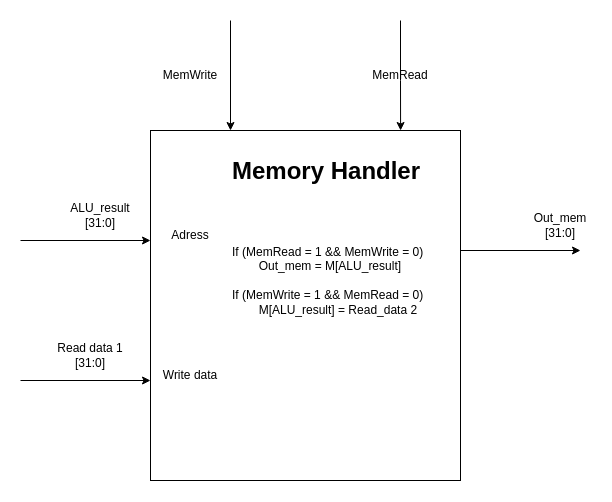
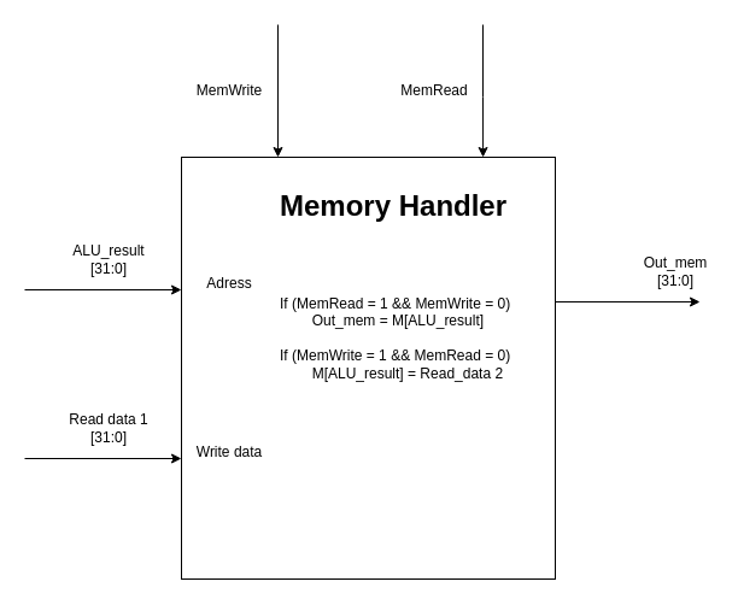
- <mxCell id="12" value="MemRead" style="text;html=1;align=center;verticalAlign=middle;whiteSpace=wrap;rounded=0;" parent="1" vertex="1"><mxGeometry x="370" y="60" width="60" height="30" as="geometry" /></mxCell>
+ <mxCell id="12" value="MemRead" style="text;html=1;align=center;verticalAlign=middle;whiteSpace=wrap;rounded=0;" parent="1" vertex="1"><mxGeometry x="330" y="60" width="60" height="30" as="geometry" /></mxCell>
- <mxCell id="6" value="ALU_result [31:0]" style="text;html=1;align=center;verticalAlign=middle;whiteSpace=wrap;rounded=0;" parent="1" vertex="1"><mxGeometry x="60" y="200" width="80" height="30" as="geometry" /></mxCell>
+ <mxCell id="6" value="ALU_result [31:0]" style="text;html=1;align=center;verticalAlign=middle;whiteSpace=wrap;rounded=0;" parent="1" vertex="1"><mxGeometry x="50" y="200" width="80" height="30" as="geometry" /></mxCell>
